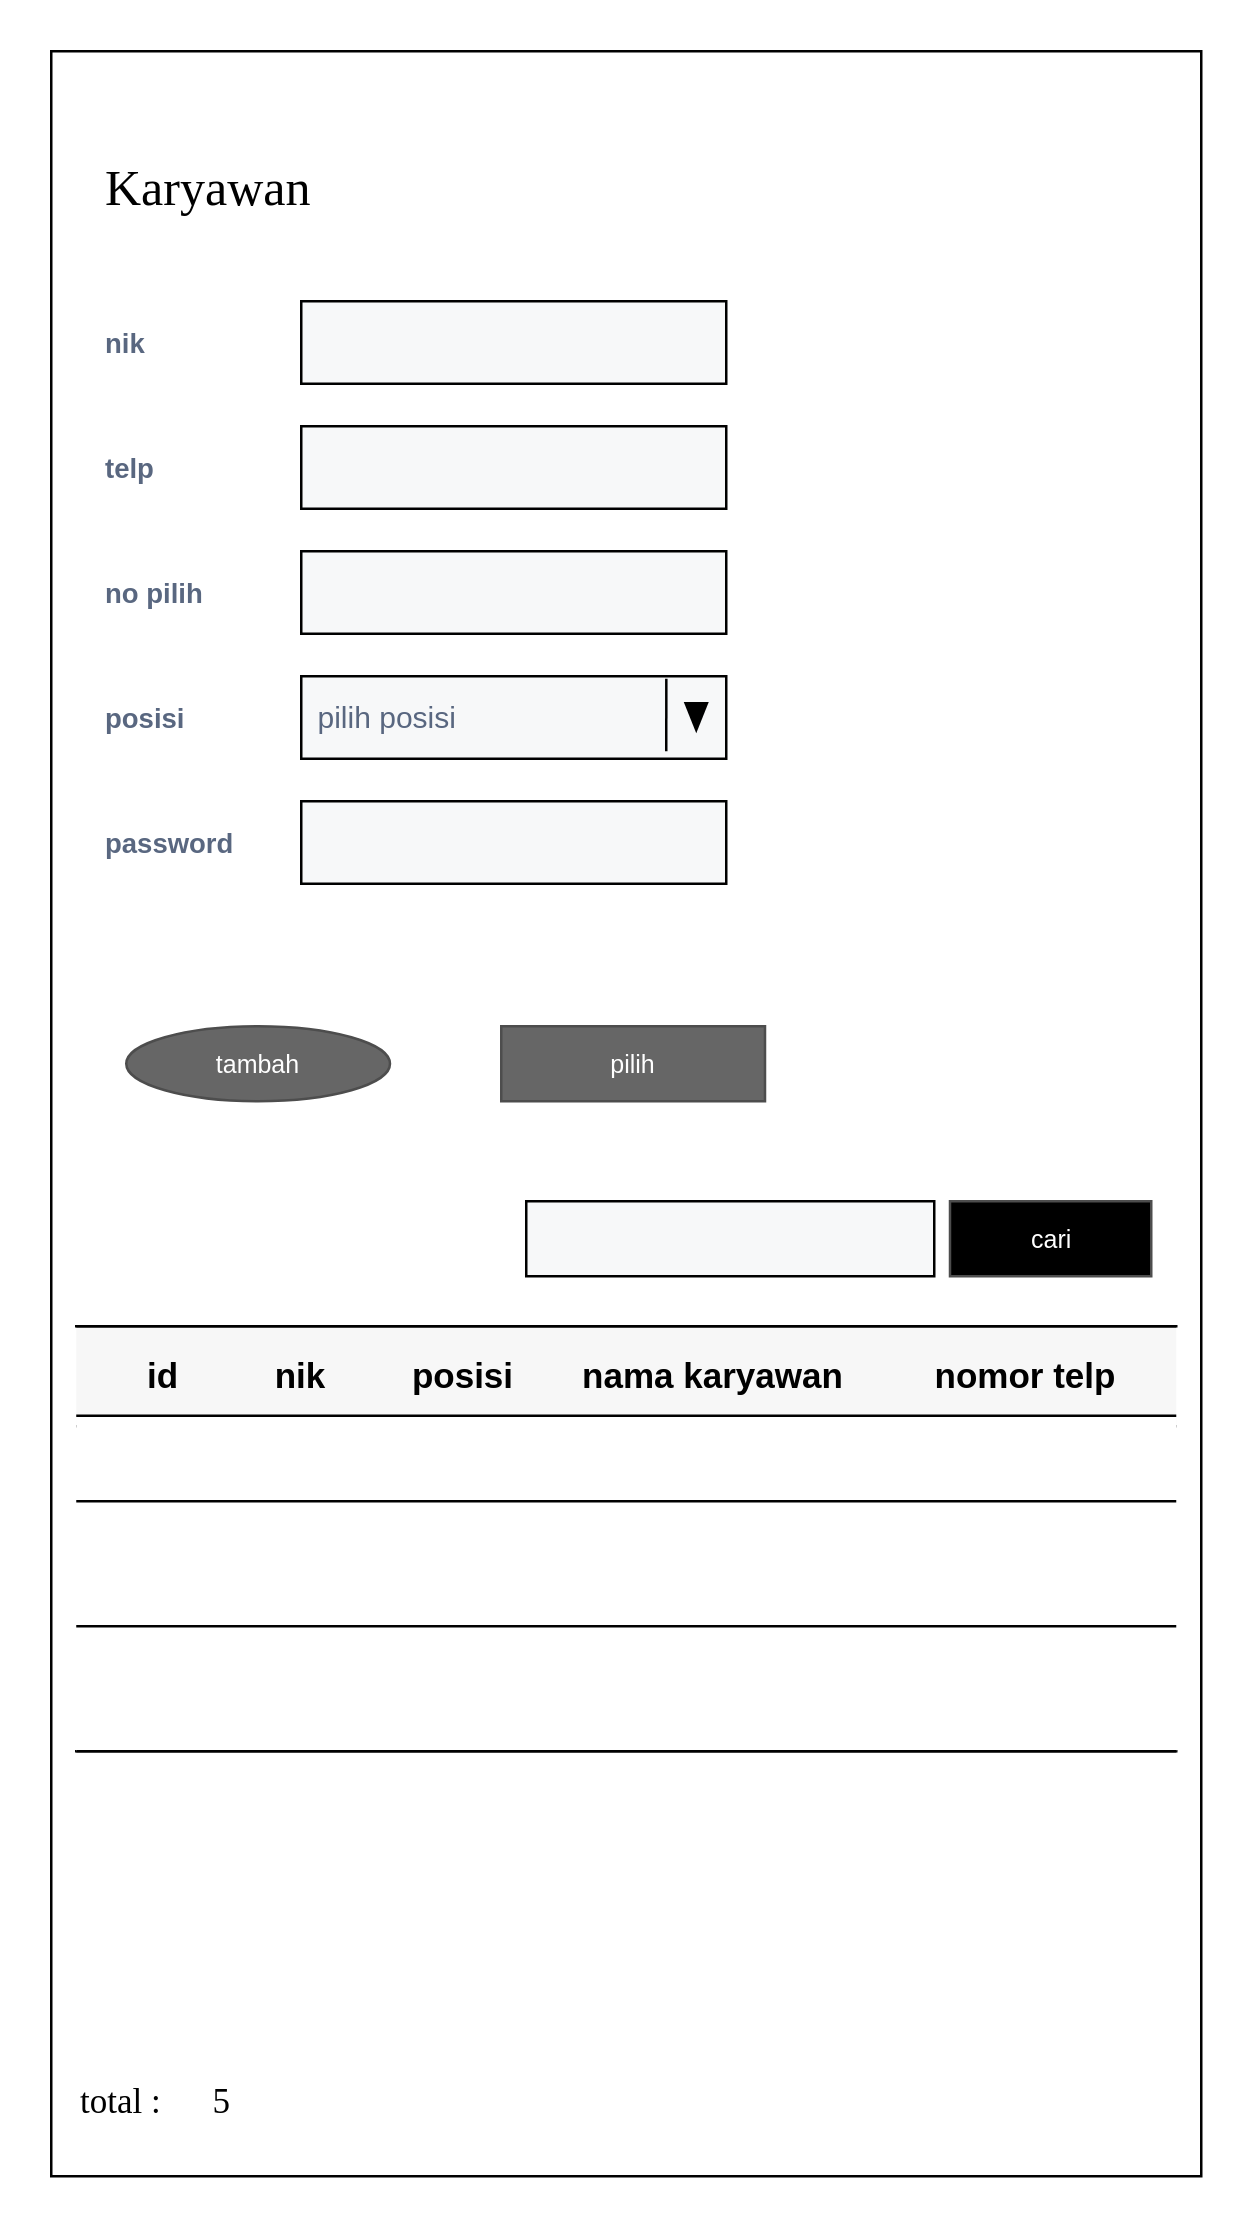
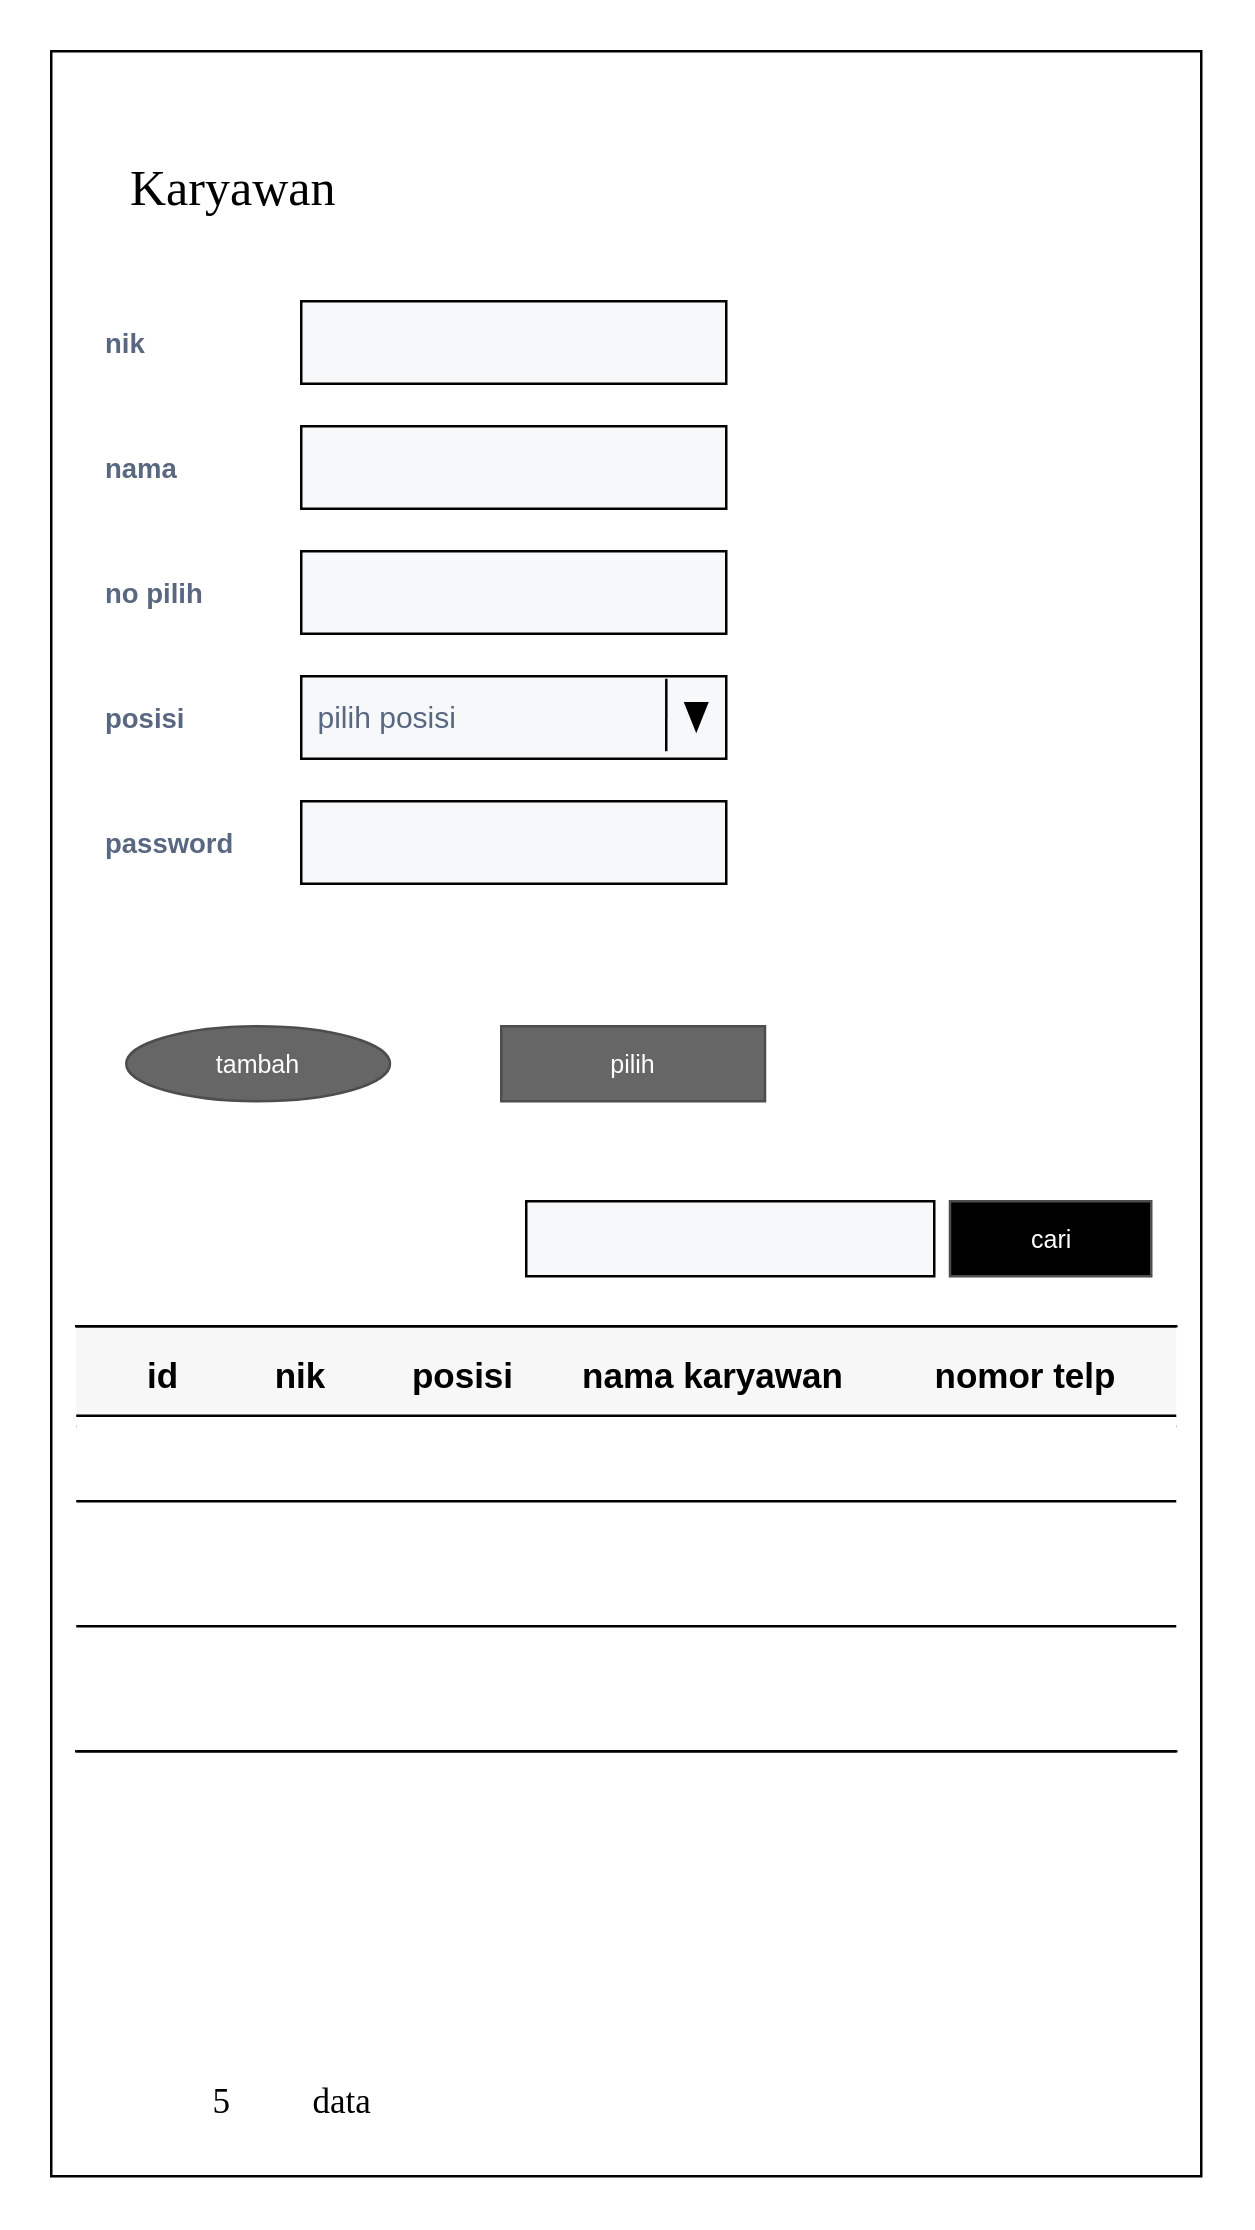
- <mxCell id="3" value="Karyawan" style="text;html=1;points=[];align=left;verticalAlign=top;spacingTop=-4;fontSize=20;fontFamily=Verdana" parent="1" vertex="1"><mxGeometry x="40" y="60" width="420" height="20" as="geometry" /></mxCell>
+ <mxCell id="3" value="Karyawan" style="text;html=1;points=[];align=left;verticalAlign=top;spacingTop=-4;fontSize=20;fontFamily=Verdana" parent="1" vertex="1"><mxGeometry x="50" y="60" width="420" height="20" as="geometry" /></mxCell>
- <mxCell id="31" value="telp" style="fillColor=none;strokeColor=none;html=1;fontSize=11;fontStyle=0;align=left;fontColor=#596780;fontStyle=1;fontSize=11;comic=0;" parent="30" vertex="1"><mxGeometry y="6.5" width="70" height="20" as="geometry" /></mxCell>
+ <mxCell id="31" value="nama" style="fillColor=none;strokeColor=none;html=1;fontSize=11;fontStyle=0;align=left;fontColor=#596780;fontStyle=1;fontSize=11;comic=0;" parent="30" vertex="1"><mxGeometry y="6.5" width="70" height="20" as="geometry" /></mxCell>
- <mxCell id="21" value="total :&amp;nbsp;" style="text;html=1;points=[];align=left;verticalAlign=top;spacingTop=-4;fontSize=14;fontFamily=Verdana" parent="20" vertex="1"><mxGeometry width="50" height="20" as="geometry" /></mxCell>
+ <mxCell id="23" value="data" style="text;html=1;points=[];align=left;verticalAlign=top;spacingTop=-4;fontSize=14;fontFamily=Verdana" parent="20" vertex="1"><mxGeometry x="92.75" width="40" height="20" as="geometry" /></mxCell>
